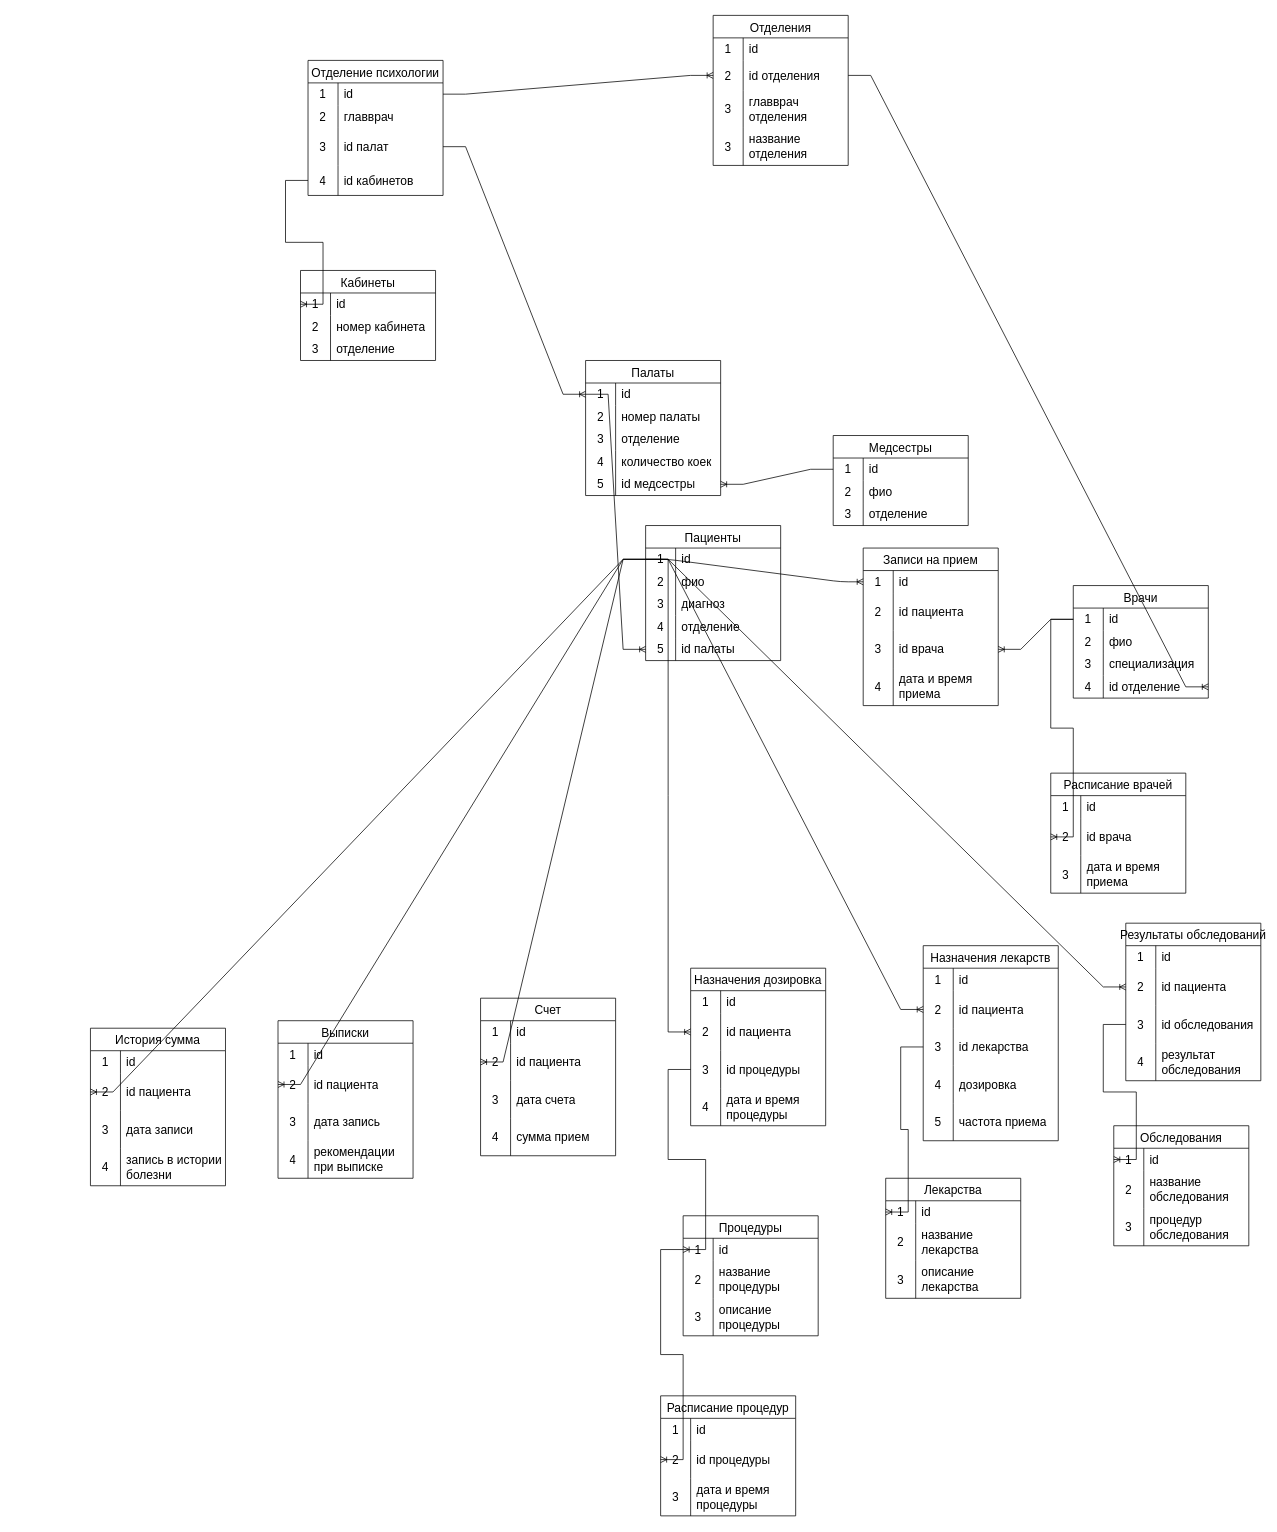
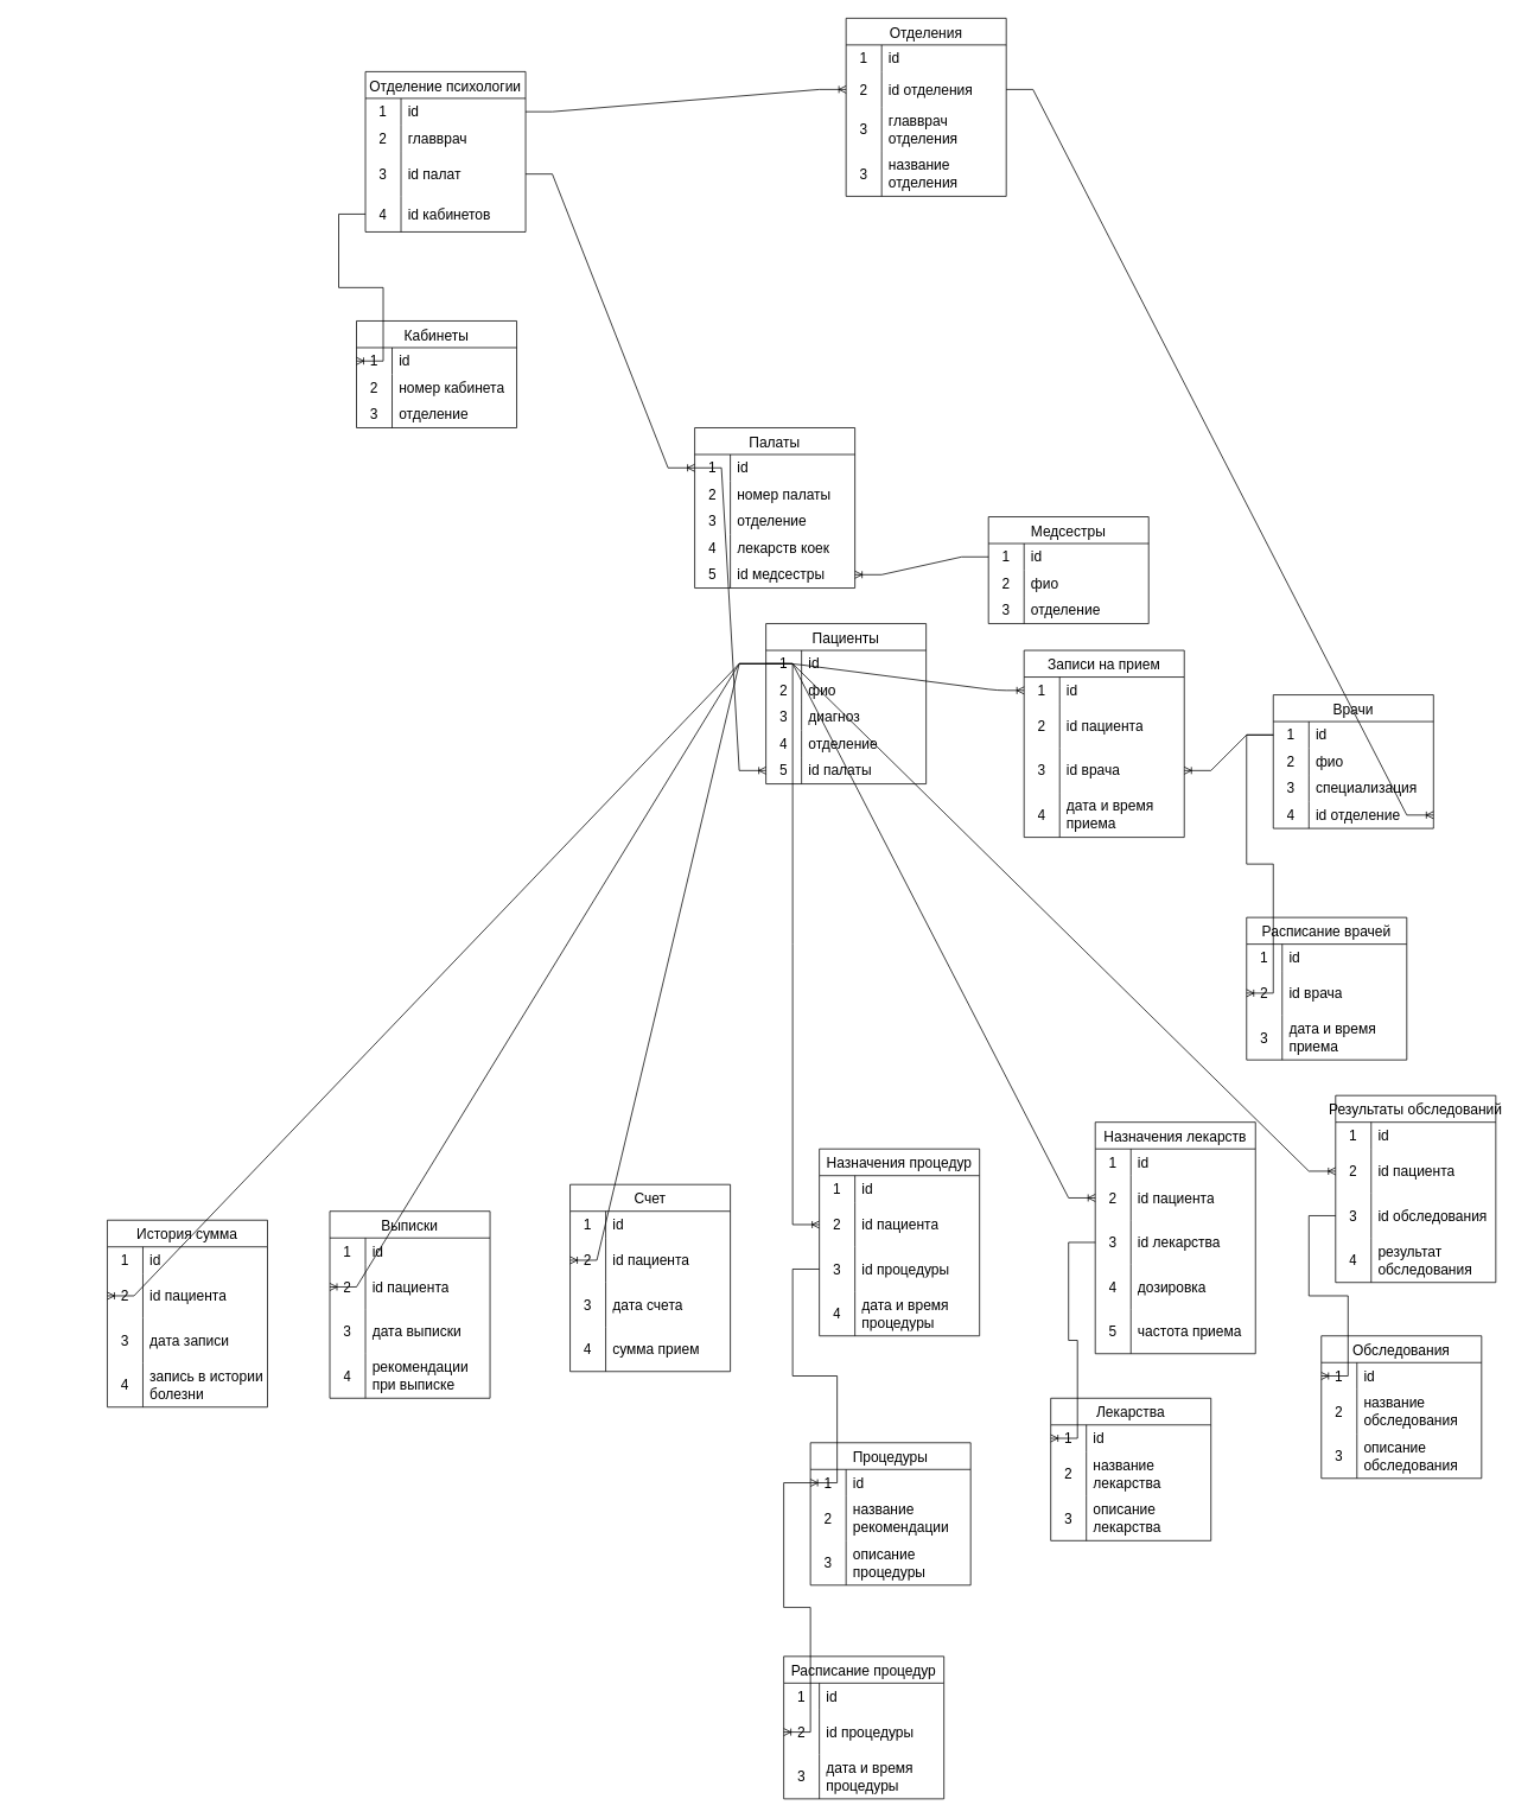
- <mxCell id="66" value="количество коек" style="shape=partialRectangle;html=1;whiteSpace=wrap;connectable=0;fillColor=none;top=0;left=0;bottom=0;right=0;align=left;spacingLeft=6;overflow=hidden;strokeColor=inherit;fontSize=16;" parent="64" vertex="1"><mxGeometry x="40" width="140" height="30" as="geometry"><mxRectangle width="140" height="30" as="alternateBounds" /></mxGeometry></mxCell>
+ <mxCell id="66" value="лекарств коек" style="shape=partialRectangle;html=1;whiteSpace=wrap;connectable=0;fillColor=none;top=0;left=0;bottom=0;right=0;align=left;spacingLeft=6;overflow=hidden;strokeColor=inherit;fontSize=16;" parent="64" vertex="1"><mxGeometry x="40" width="140" height="30" as="geometry"><mxRectangle width="140" height="30" as="alternateBounds" /></mxGeometry></mxCell>
- <mxCell id="172" value="Назначения дозировка" style="shape=table;startSize=30;container=1;collapsible=0;childLayout=tableLayout;fixedRows=1;rowLines=0;fontStyle=0;strokeColor=default;fontSize=16;" parent="1" vertex="1"><mxGeometry x="920" y="1290" width="180" height="210" as="geometry" /></mxCell>
+ <mxCell id="172" value="Назначения процедур" style="shape=table;startSize=30;container=1;collapsible=0;childLayout=tableLayout;fixedRows=1;rowLines=0;fontStyle=0;strokeColor=default;fontSize=16;" parent="1" vertex="1"><mxGeometry x="920" y="1290" width="180" height="210" as="geometry" /></mxCell>
- <mxCell id="220" value="дата запись" style="shape=partialRectangle;html=1;whiteSpace=wrap;connectable=0;fillColor=none;top=0;left=0;bottom=0;right=0;align=left;spacingLeft=6;overflow=hidden;strokeColor=inherit;fontSize=16;" parent="218" vertex="1"><mxGeometry x="40" width="140" height="50" as="geometry"><mxRectangle width="140" height="50" as="alternateBounds" /></mxGeometry></mxCell>
+ <mxCell id="220" value="дата выписки" style="shape=partialRectangle;html=1;whiteSpace=wrap;connectable=0;fillColor=none;top=0;left=0;bottom=0;right=0;align=left;spacingLeft=6;overflow=hidden;strokeColor=inherit;fontSize=16;" parent="218" vertex="1"><mxGeometry x="40" width="140" height="50" as="geometry"><mxRectangle width="140" height="50" as="alternateBounds" /></mxGeometry></mxCell>
- <mxCell id="102" value="процедур обследования" style="shape=partialRectangle;html=1;whiteSpace=wrap;connectable=0;fillColor=none;top=0;left=0;bottom=0;right=0;align=left;spacingLeft=6;overflow=hidden;strokeColor=inherit;fontSize=16;" parent="100" vertex="1"><mxGeometry x="40" width="140" height="50" as="geometry"><mxRectangle width="140" height="50" as="alternateBounds" /></mxGeometry></mxCell>
+ <mxCell id="102" value="описание обследования" style="shape=partialRectangle;html=1;whiteSpace=wrap;connectable=0;fillColor=none;top=0;left=0;bottom=0;right=0;align=left;spacingLeft=6;overflow=hidden;strokeColor=inherit;fontSize=16;" parent="100" vertex="1"><mxGeometry x="40" width="140" height="50" as="geometry"><mxRectangle width="140" height="50" as="alternateBounds" /></mxGeometry></mxCell>
- <mxCell id="119" value="название процедуры" style="shape=partialRectangle;html=1;whiteSpace=wrap;connectable=0;fillColor=none;top=0;left=0;bottom=0;right=0;align=left;spacingLeft=6;overflow=hidden;strokeColor=inherit;fontSize=16;" parent="117" vertex="1"><mxGeometry x="40" width="140" height="50" as="geometry"><mxRectangle width="140" height="50" as="alternateBounds" /></mxGeometry></mxCell>
+ <mxCell id="119" value="название рекомендации" style="shape=partialRectangle;html=1;whiteSpace=wrap;connectable=0;fillColor=none;top=0;left=0;bottom=0;right=0;align=left;spacingLeft=6;overflow=hidden;strokeColor=inherit;fontSize=16;" parent="117" vertex="1"><mxGeometry x="40" width="140" height="50" as="geometry"><mxRectangle width="140" height="50" as="alternateBounds" /></mxGeometry></mxCell>
